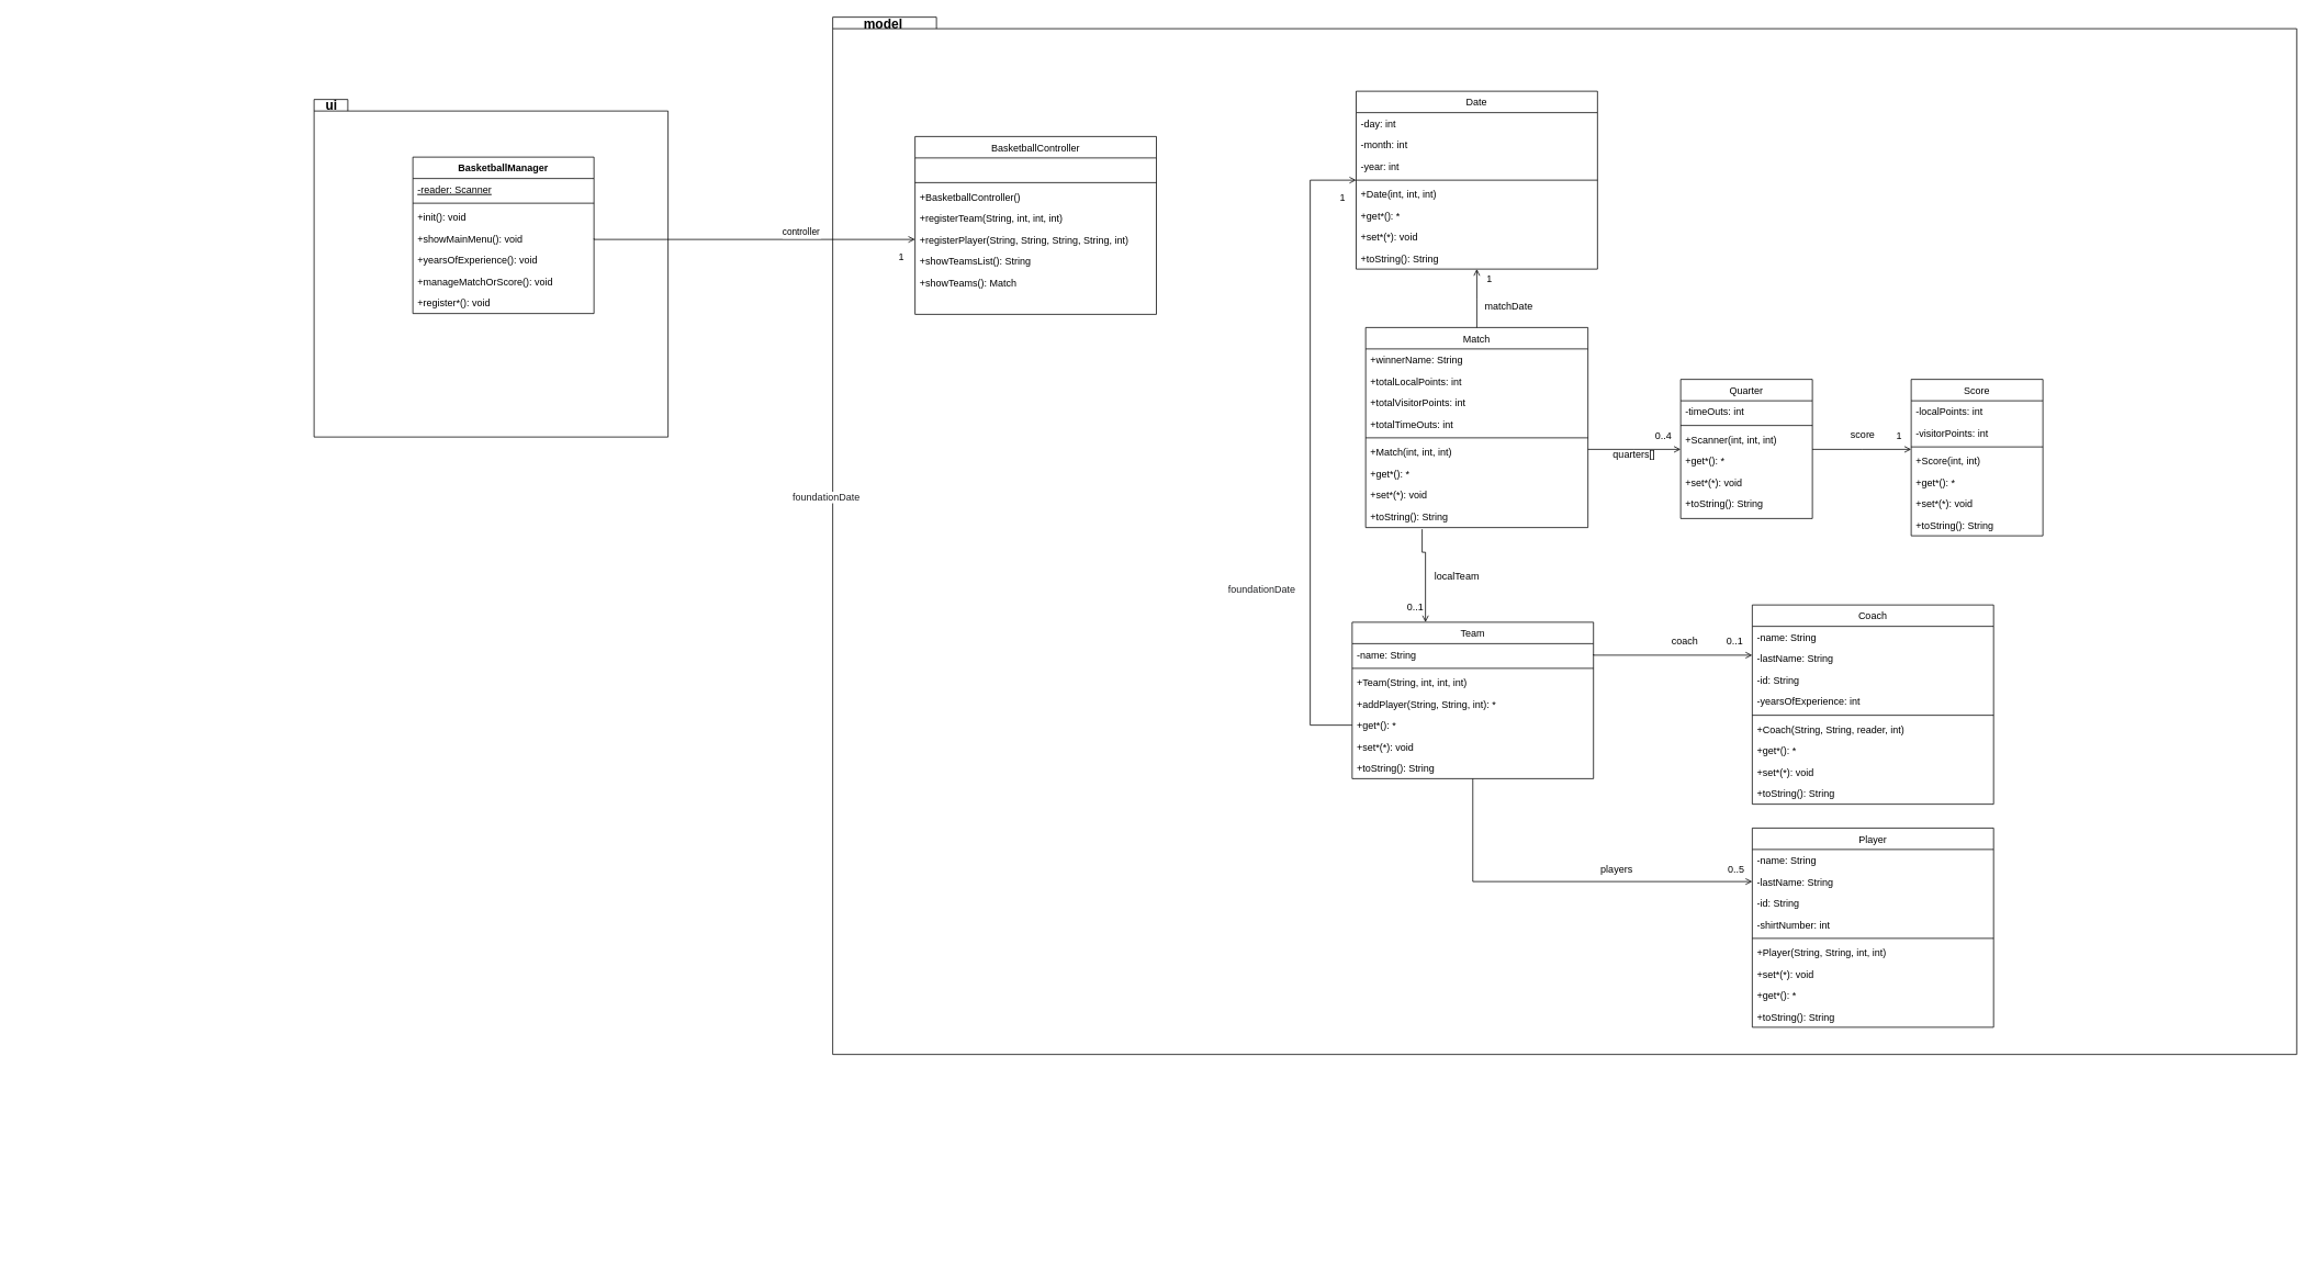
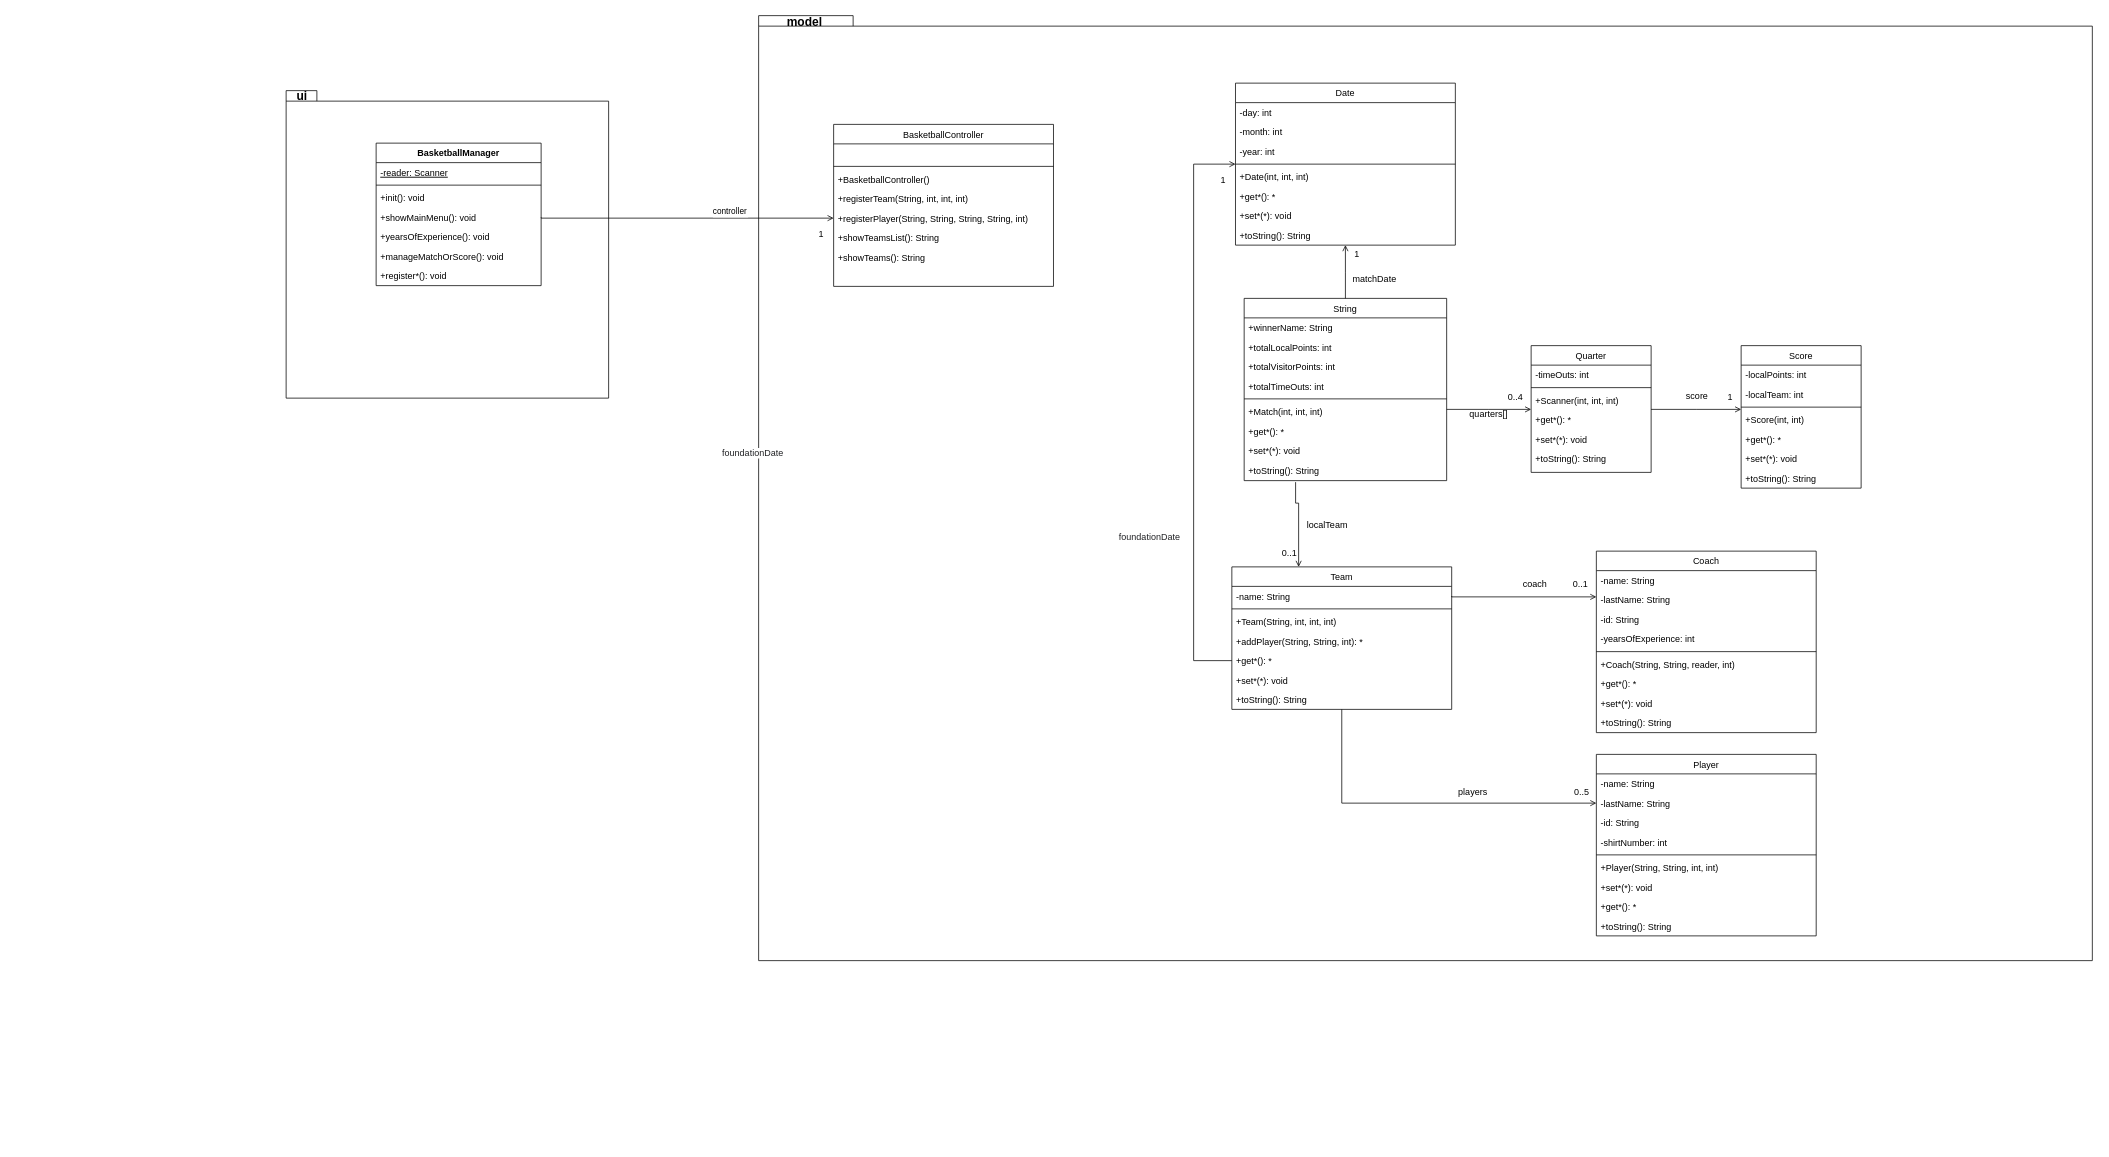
- <mxCell id="101" value="+showTeams(): Match" style="text;align=left;verticalAlign=top;spacingLeft=4;spacingRight=4;overflow=hidden;rotatable=0;points=[[0,0.5],[1,0.5]];portConstraint=eastwest;" vertex="1" parent="94"><mxGeometry y="164" width="293.143" height="26" as="geometry" /></mxCell>
+ <mxCell id="101" value="+showTeams(): String" style="text;align=left;verticalAlign=top;spacingLeft=4;spacingRight=4;overflow=hidden;rotatable=0;points=[[0,0.5],[1,0.5]];portConstraint=eastwest;" vertex="1" parent="94"><mxGeometry y="164" width="293.143" height="26" as="geometry" /></mxCell>
- <mxCell id="45" value="Match" style="swimlane;fontStyle=0;align=center;verticalAlign=top;childLayout=stackLayout;horizontal=1;startSize=26;horizontalStack=0;resizeParent=1;resizeLast=0;collapsible=1;marginBottom=0;rounded=0;shadow=0;strokeWidth=1;" parent="23" vertex="1"><mxGeometry x="727.39" y="247" width="270" height="243" as="geometry"><mxRectangle x="550" y="140" width="160" height="26" as="alternateBounds" /></mxGeometry></mxCell>
+ <mxCell id="45" value="String" style="swimlane;fontStyle=0;align=center;verticalAlign=top;childLayout=stackLayout;horizontal=1;startSize=26;horizontalStack=0;resizeParent=1;resizeLast=0;collapsible=1;marginBottom=0;rounded=0;shadow=0;strokeWidth=1;" parent="23" vertex="1"><mxGeometry x="727.39" y="247" width="270" height="243" as="geometry"><mxRectangle x="550" y="140" width="160" height="26" as="alternateBounds" /></mxGeometry></mxCell>
- <mxCell id="82" value="-visitorPoints: int" style="text;align=left;verticalAlign=top;spacingLeft=4;spacingRight=4;overflow=hidden;rotatable=0;points=[[0,0.5],[1,0.5]];portConstraint=eastwest;" parent="80" vertex="1"><mxGeometry y="52" width="160" height="26" as="geometry" /></mxCell>
+ <mxCell id="82" value="-localTeam: int" style="text;align=left;verticalAlign=top;spacingLeft=4;spacingRight=4;overflow=hidden;rotatable=0;points=[[0,0.5],[1,0.5]];portConstraint=eastwest;" parent="80" vertex="1"><mxGeometry y="52" width="160" height="26" as="geometry" /></mxCell>
